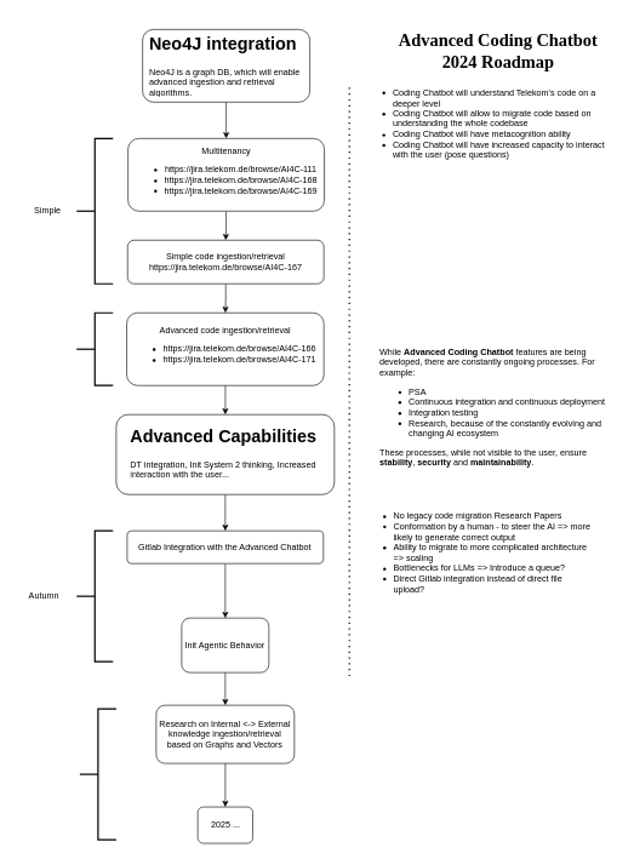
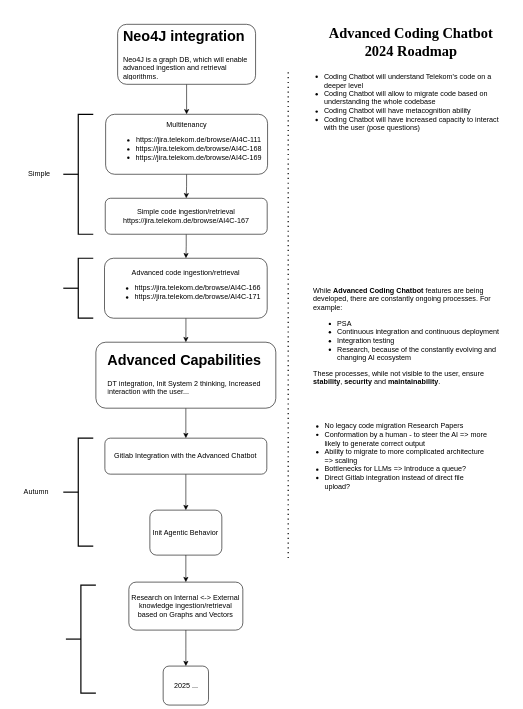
- <mxCell id="20" value="Gitlab Integration with the Advanced Chatbot" style="rounded=1;whiteSpace=wrap;html=1;" parent="1" vertex="1"><mxGeometry x="174.38" y="730" width="270" height="45" as="geometry" /></mxCell>
+ <mxCell id="20" value="Gitlab Integration with the Advanced Chatbot" style="rounded=1;whiteSpace=wrap;html=1;" parent="1" vertex="1"><mxGeometry x="174.38" y="730" width="270" height="60" as="geometry" /></mxCell>
- <mxCell id="29" value="2025 ..." style="rounded=1;whiteSpace=wrap;html=1;" parent="1" vertex="1"><mxGeometry x="271.55" y="1110" width="75.63" height="50" as="geometry" /></mxCell>
+ <mxCell id="29" value="2025 ..." style="rounded=1;whiteSpace=wrap;html=1;" parent="1" vertex="1"><mxGeometry x="271.55" y="1110" width="75.63" height="65" as="geometry" /></mxCell>
